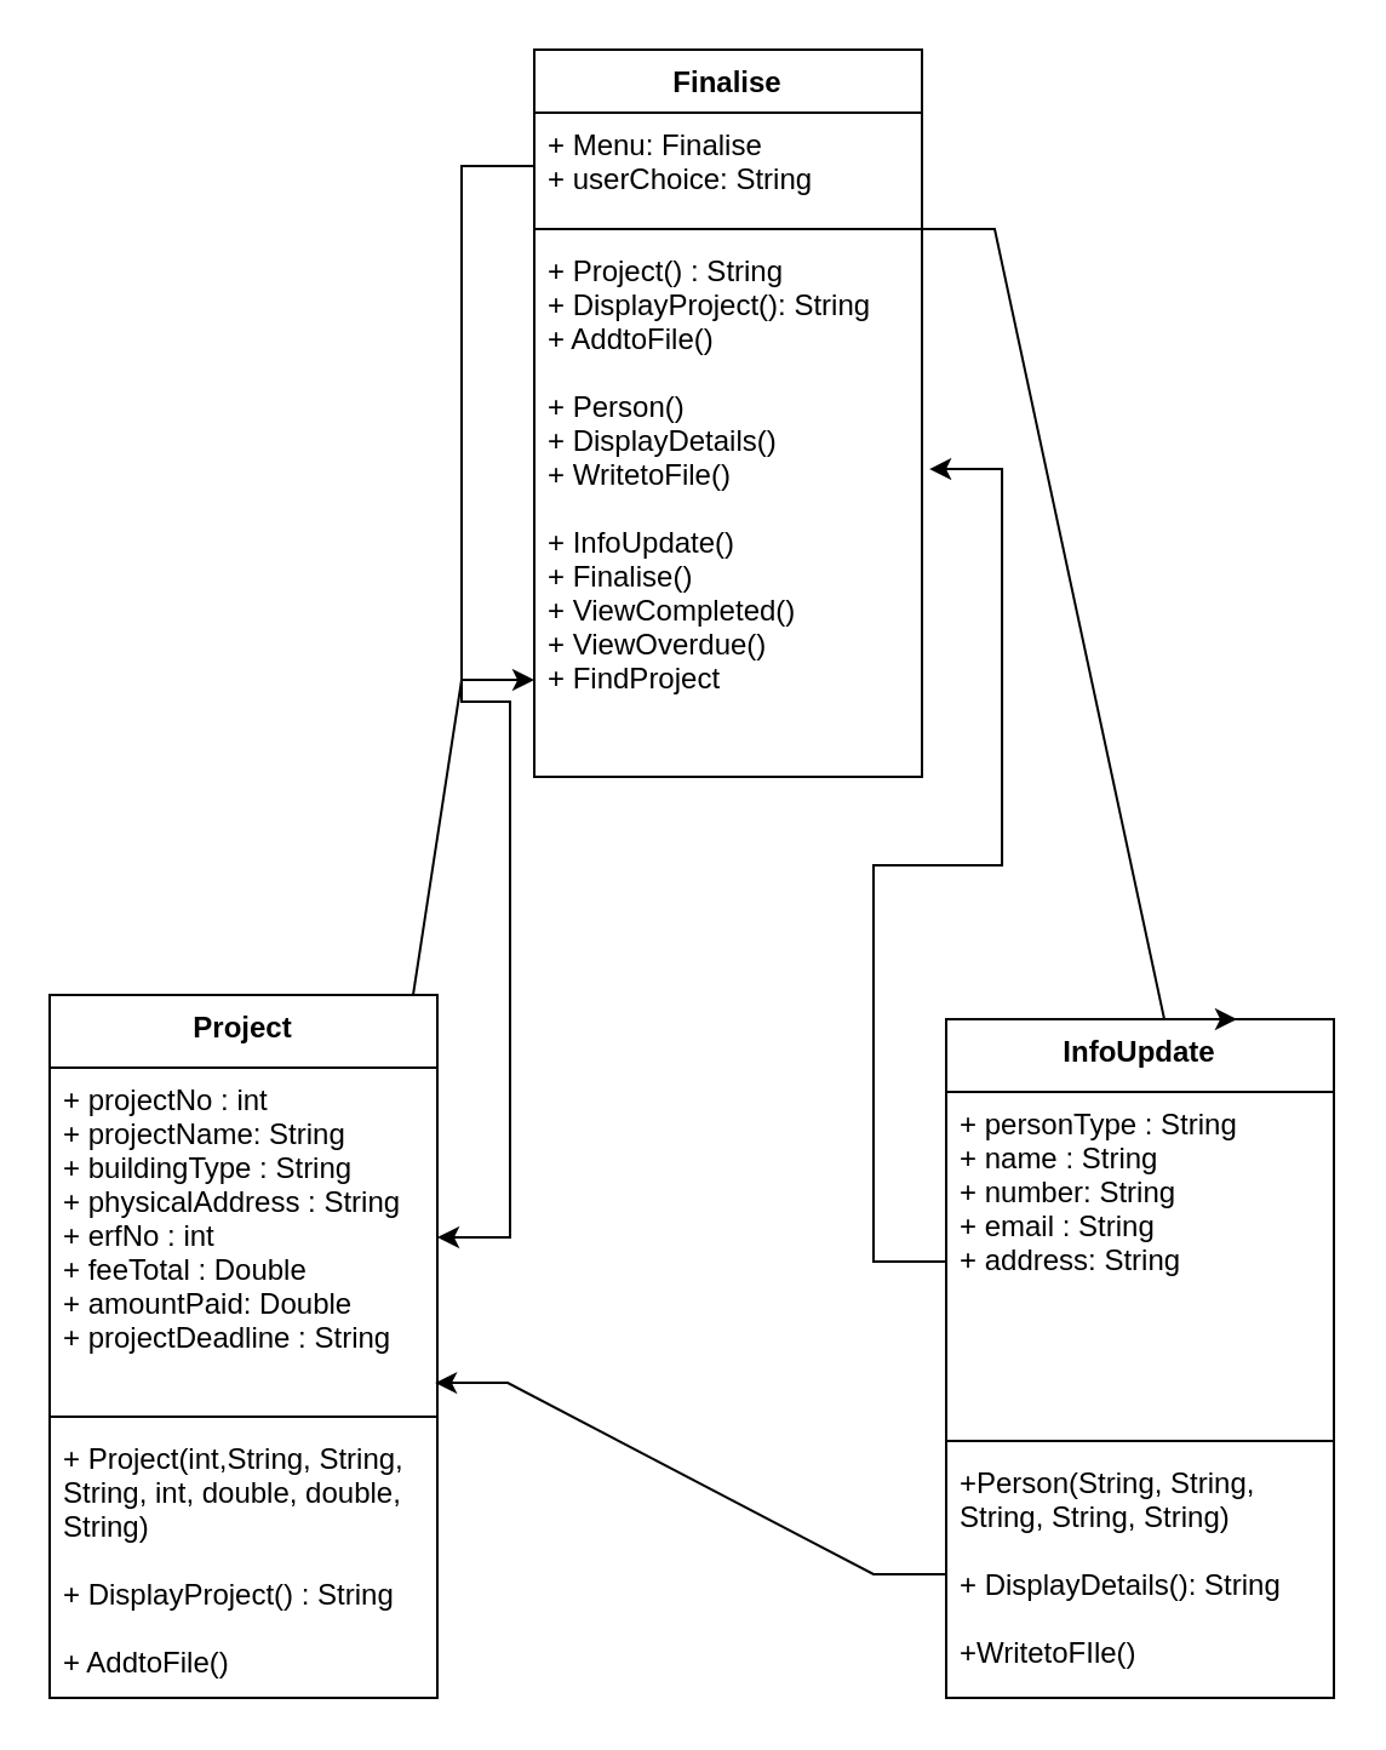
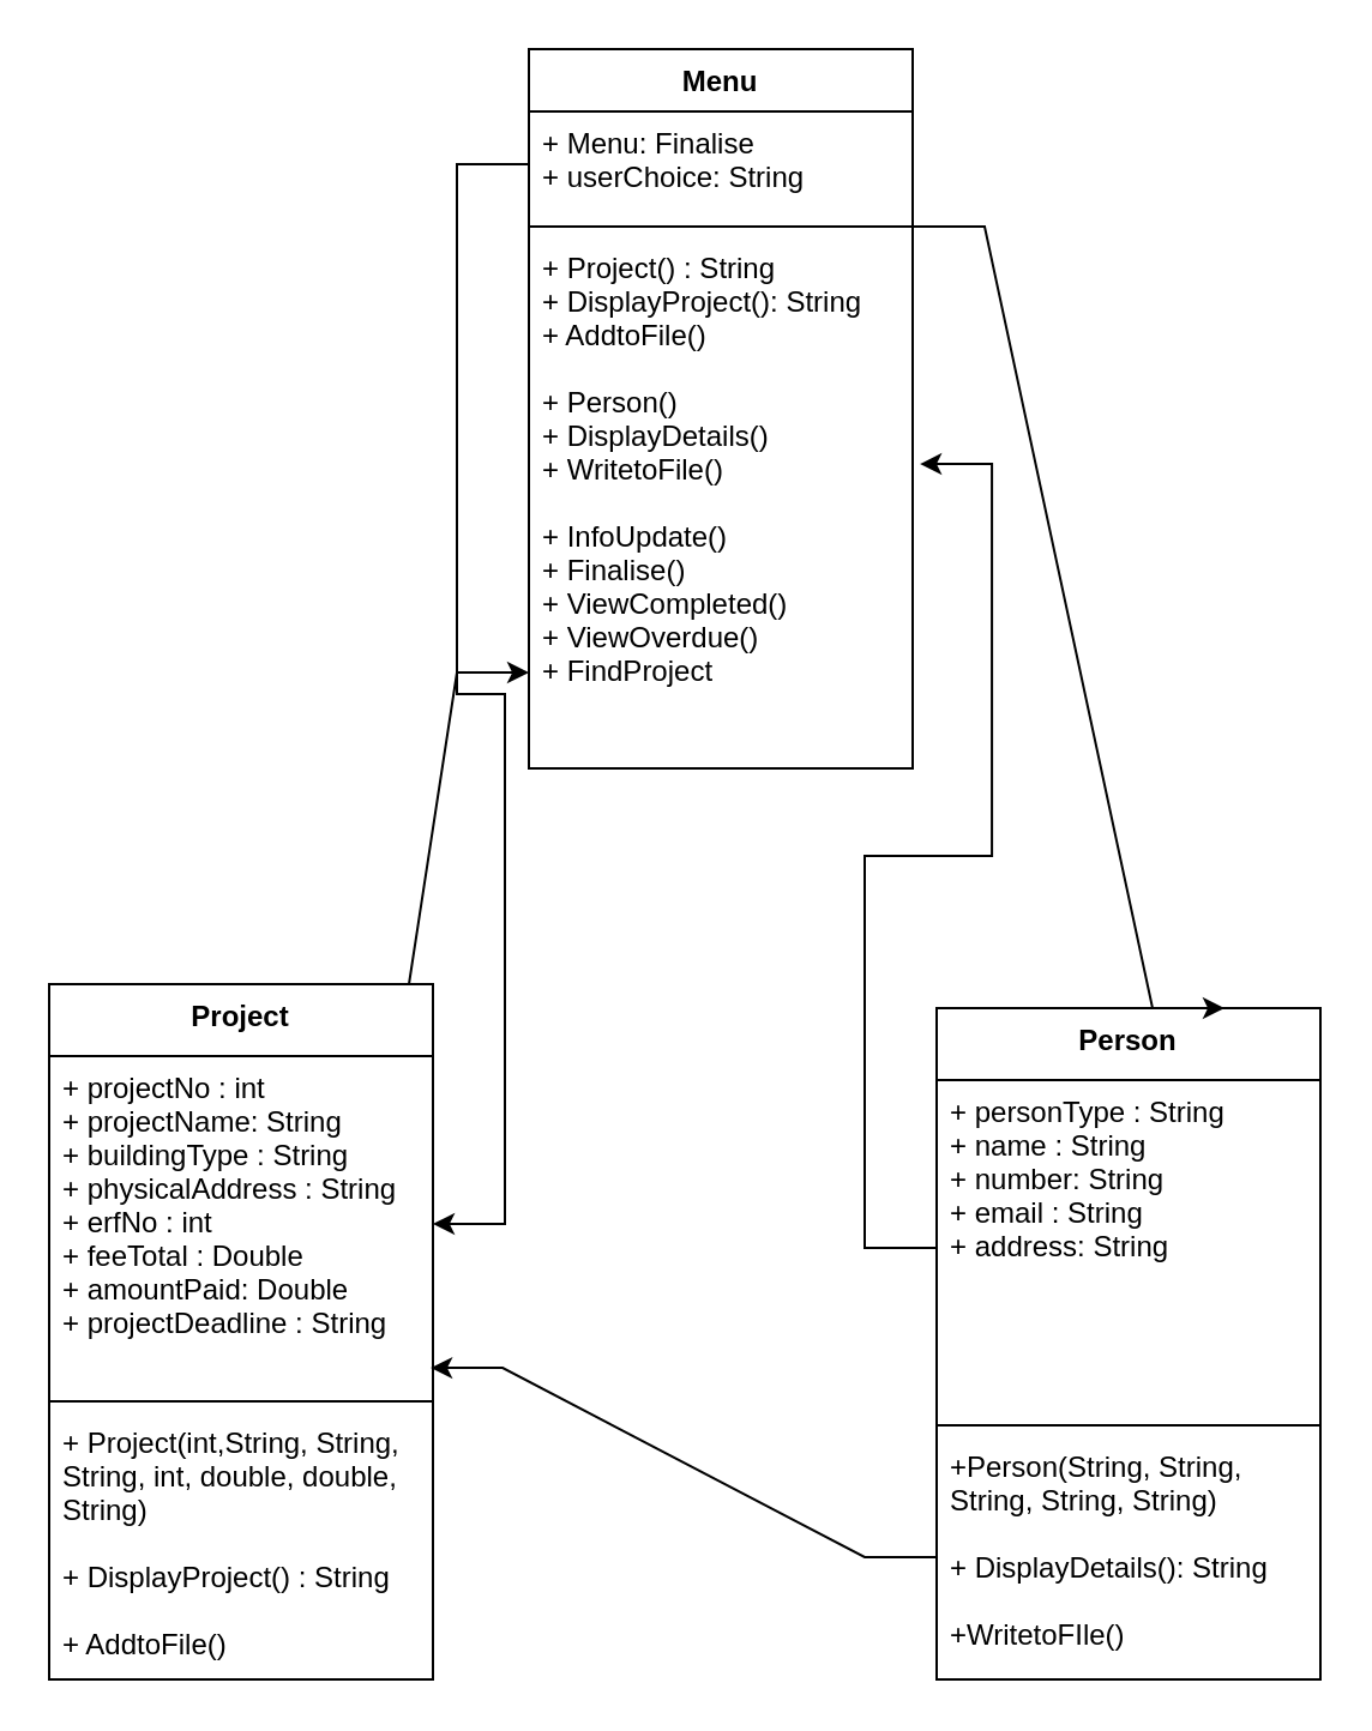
- <mxCell id="2" value="Finalise" style="swimlane;fontStyle=1;align=center;verticalAlign=top;childLayout=stackLayout;horizontal=1;startSize=26;horizontalStack=0;resizeParent=1;resizeParentMax=0;resizeLast=0;collapsible=1;marginBottom=0;" vertex="1" parent="1"><mxGeometry x="220" y="20" width="160" height="300" as="geometry" /></mxCell>
+ <mxCell id="2" value="Menu" style="swimlane;fontStyle=1;align=center;verticalAlign=top;childLayout=stackLayout;horizontal=1;startSize=26;horizontalStack=0;resizeParent=1;resizeParentMax=0;resizeLast=0;collapsible=1;marginBottom=0;" vertex="1" parent="1"><mxGeometry x="220" y="20" width="160" height="300" as="geometry" /></mxCell>
- <mxCell id="12" value="InfoUpdate" style="swimlane;fontStyle=1;align=center;verticalAlign=top;childLayout=stackLayout;horizontal=1;startSize=30;horizontalStack=0;resizeParent=1;resizeParentMax=0;resizeLast=0;collapsible=1;marginBottom=0;" vertex="1" parent="1"><mxGeometry x="390" y="420" width="160" height="280" as="geometry" /></mxCell>
+ <mxCell id="12" value="Person" style="swimlane;fontStyle=1;align=center;verticalAlign=top;childLayout=stackLayout;horizontal=1;startSize=30;horizontalStack=0;resizeParent=1;resizeParentMax=0;resizeLast=0;collapsible=1;marginBottom=0;" vertex="1" parent="1"><mxGeometry x="390" y="420" width="160" height="280" as="geometry" /></mxCell>
